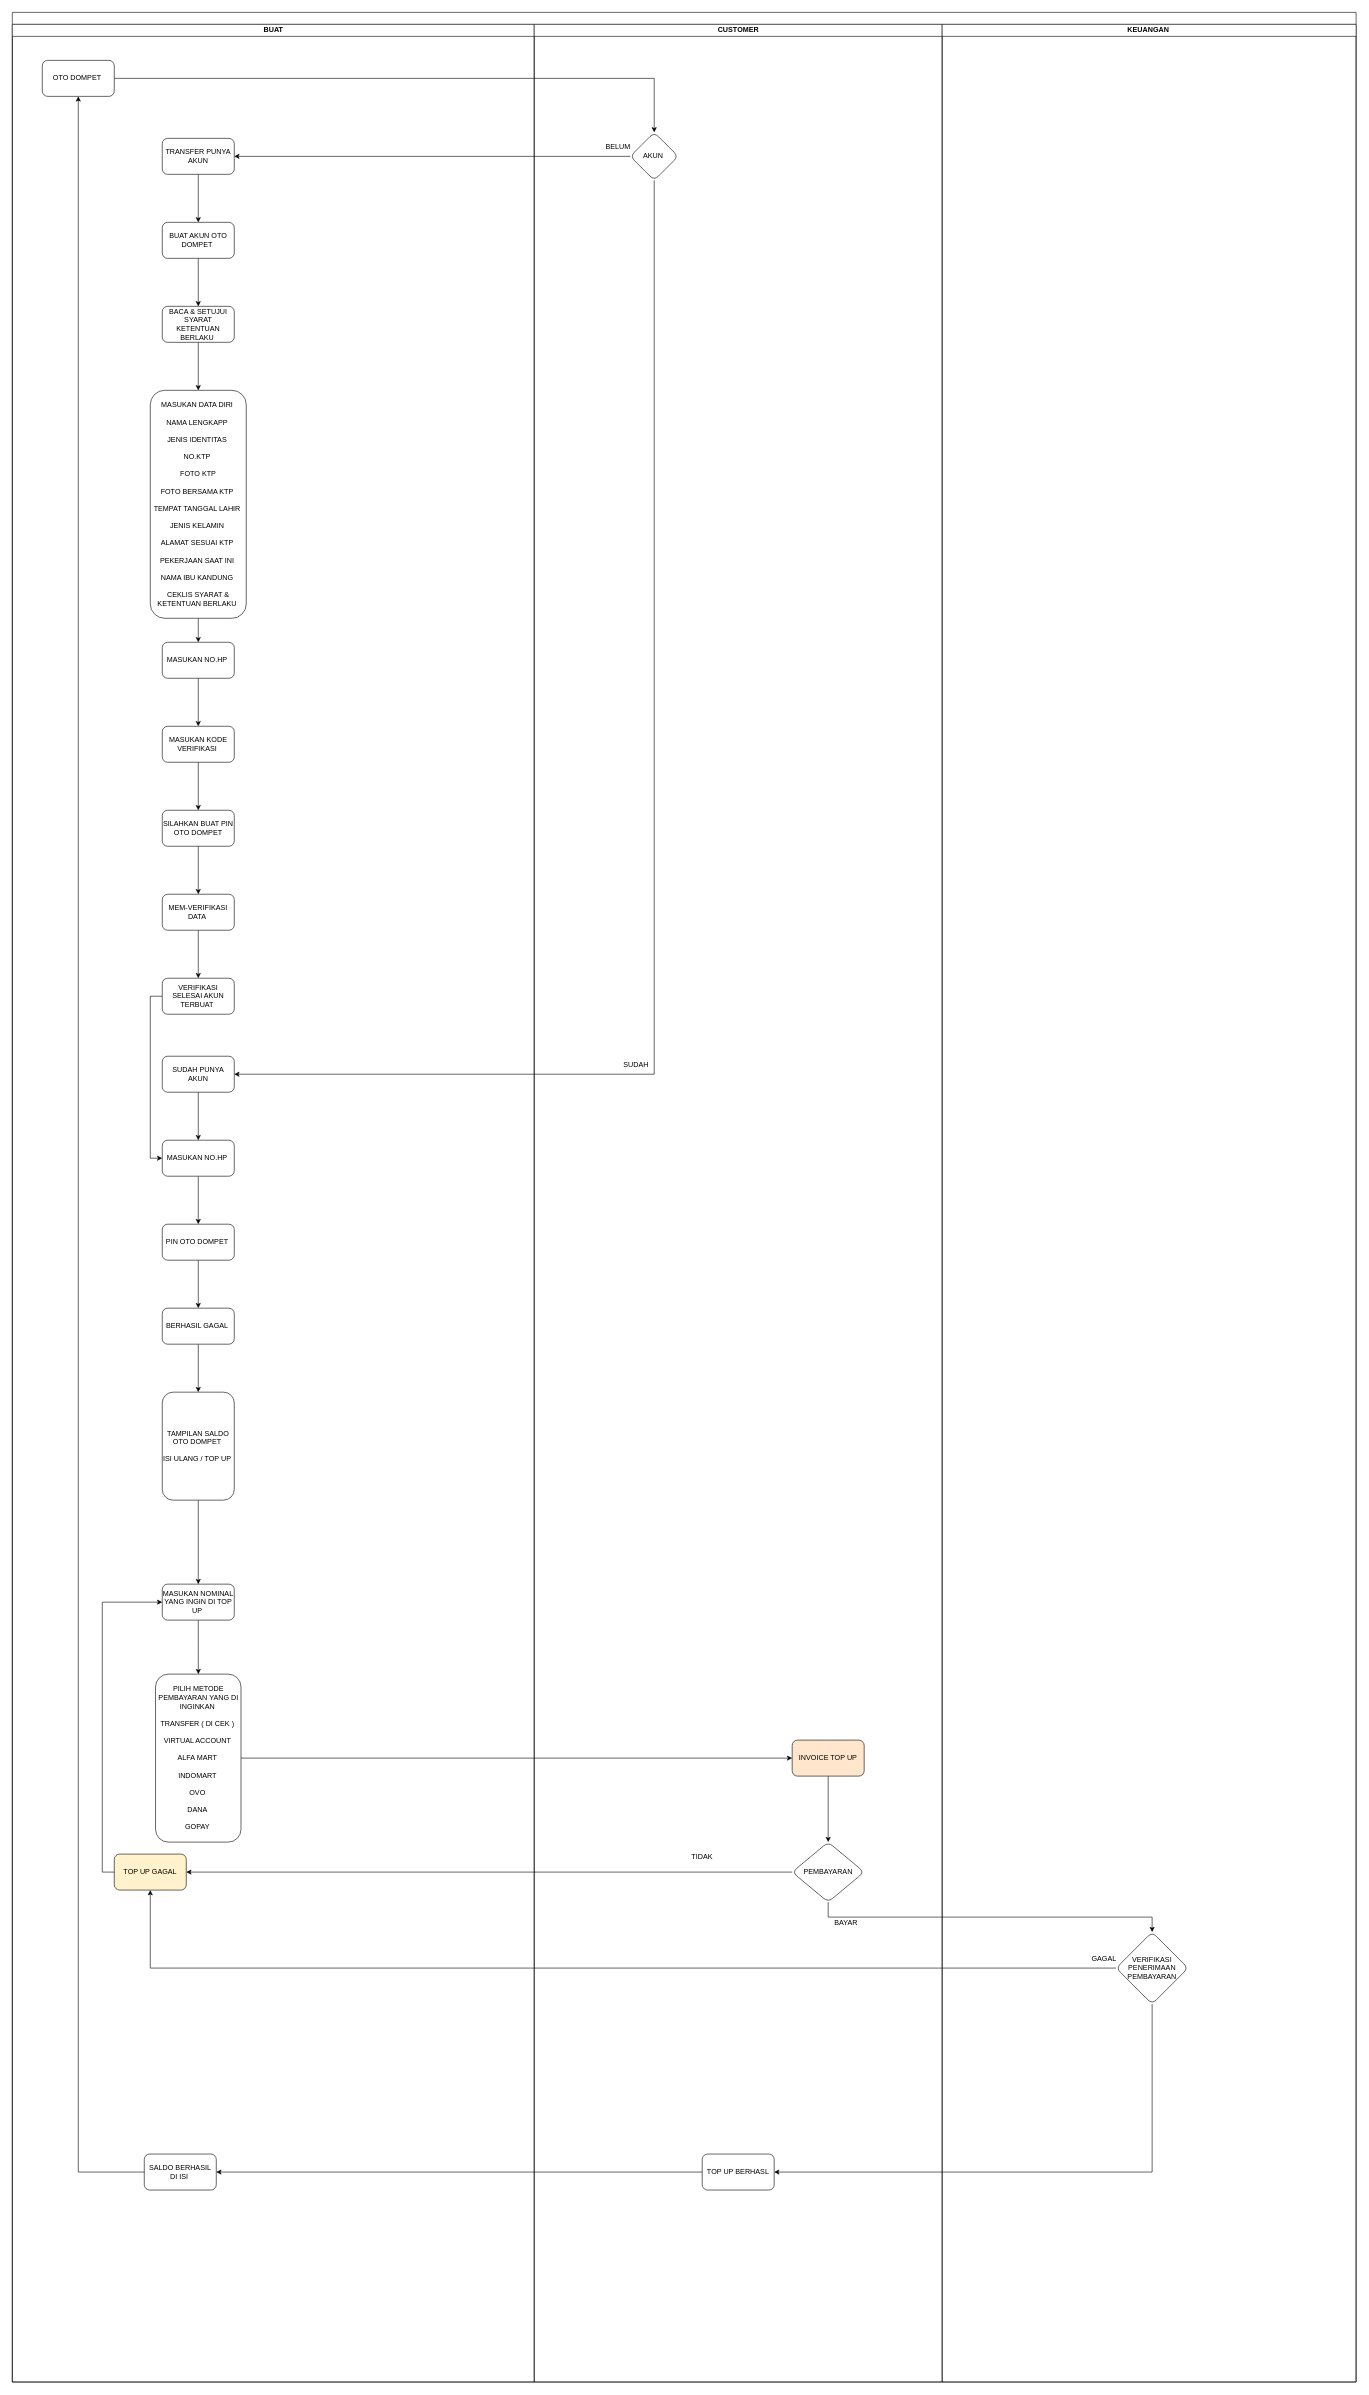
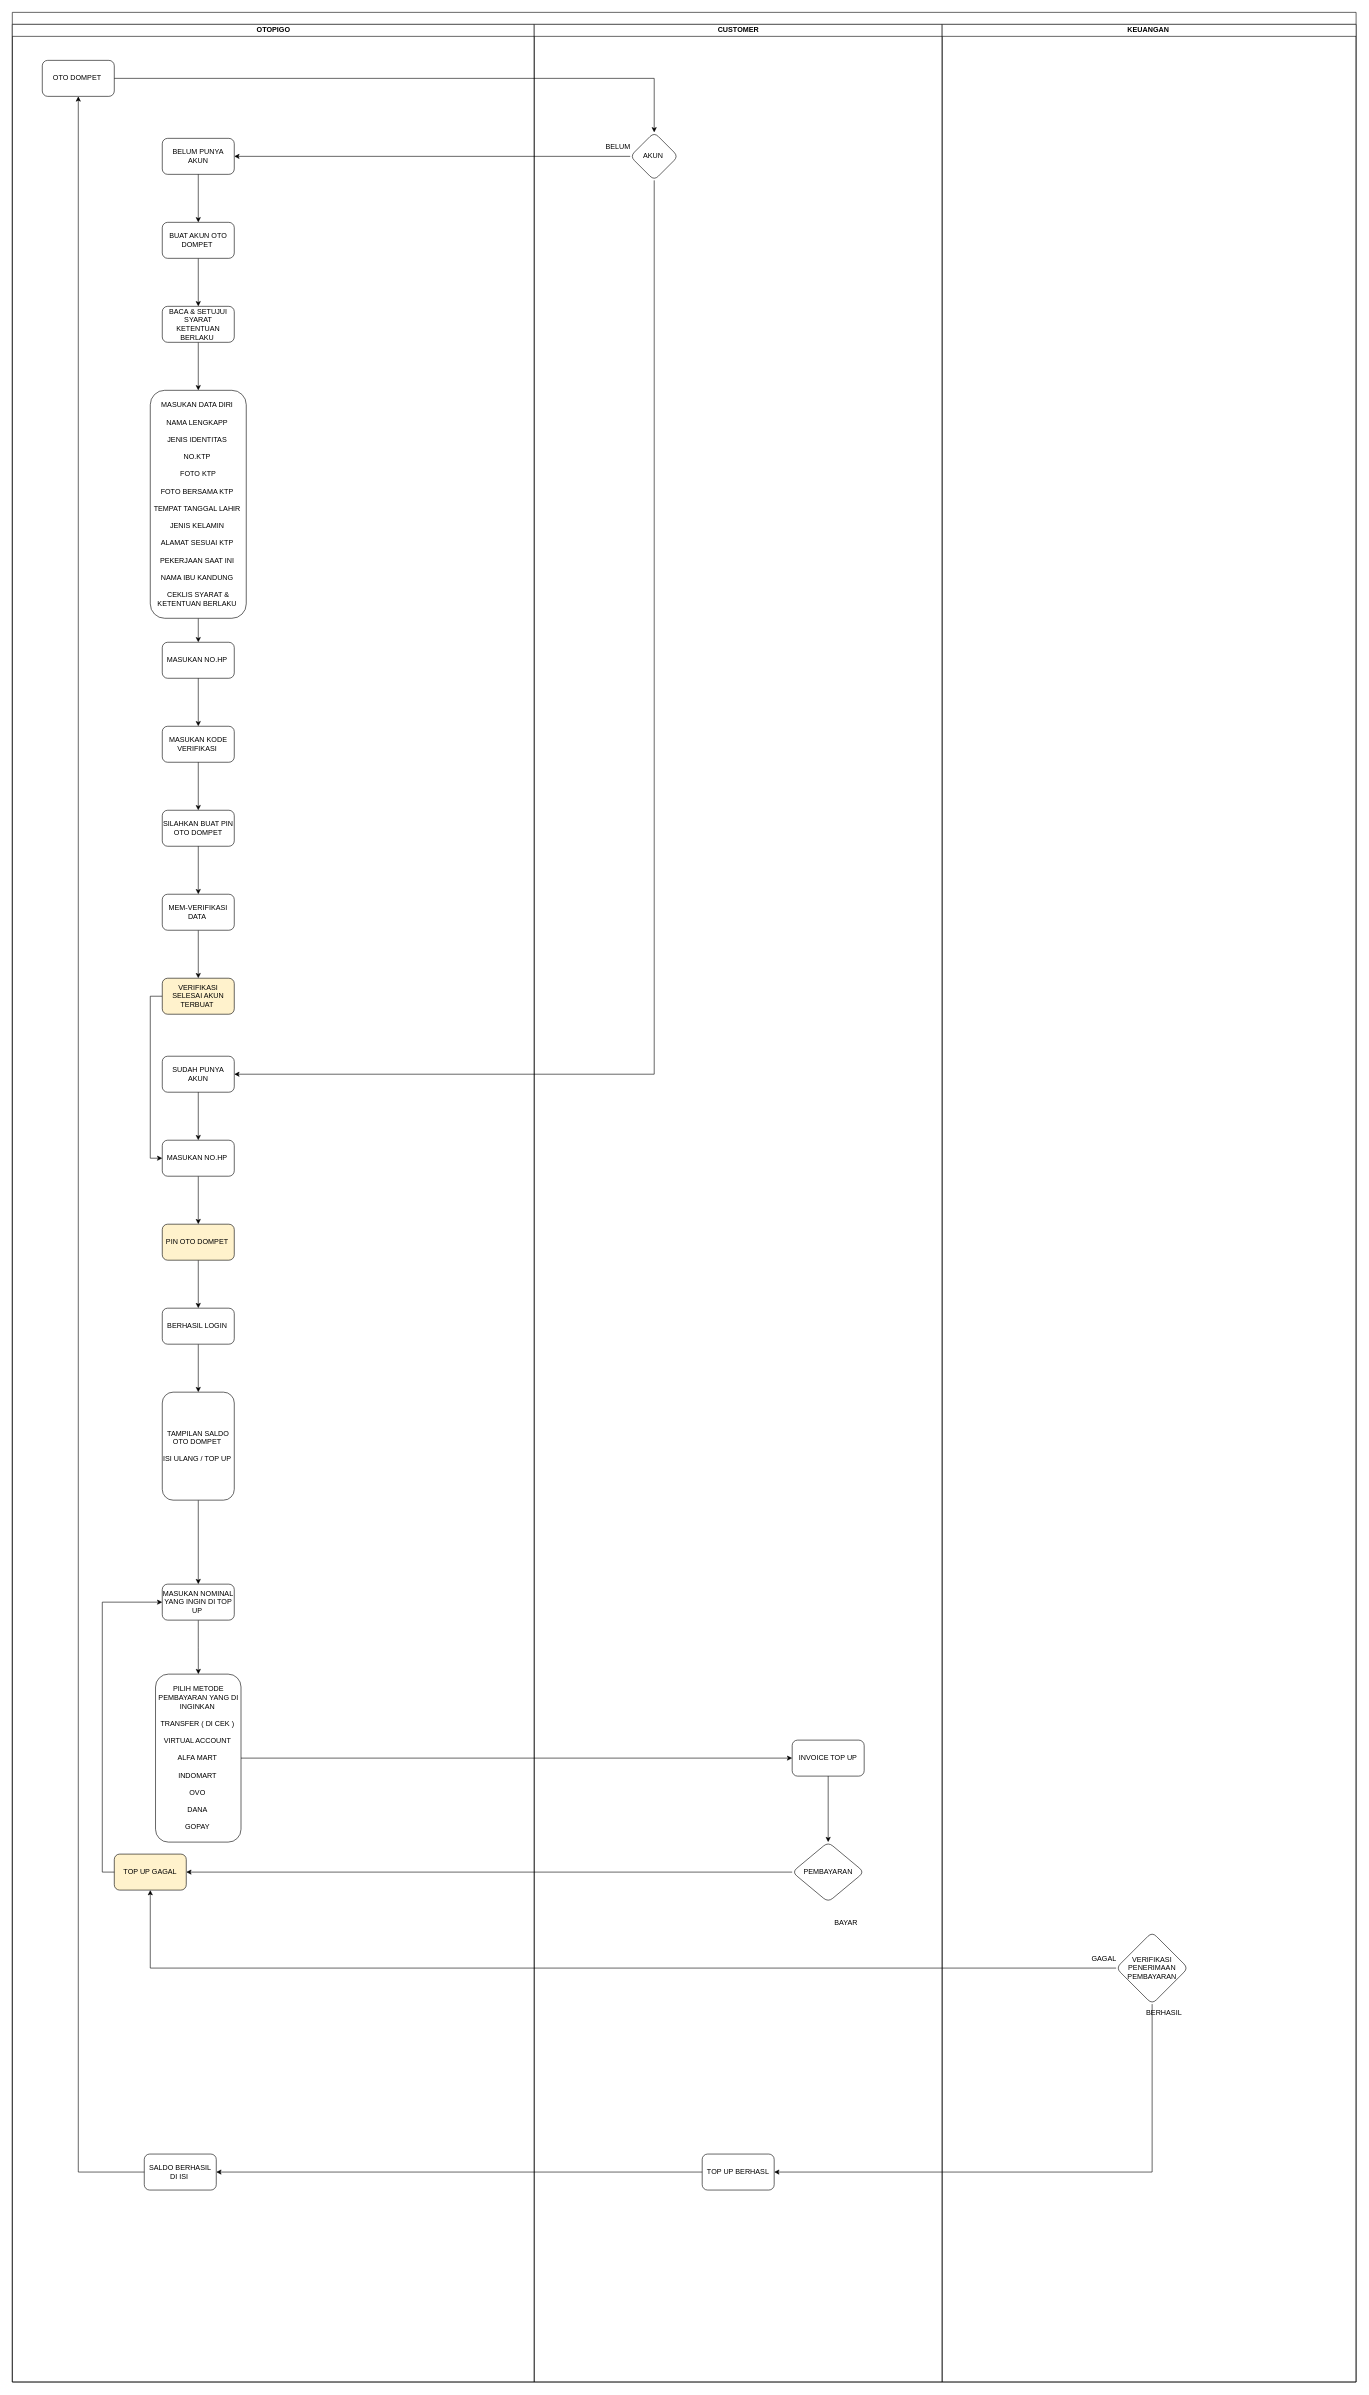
- <mxCell id="3" value="BUAT" style="swimlane;html=1;startSize=20;" parent="2" vertex="1"><mxGeometry y="20" width="870" height="3930" as="geometry" /></mxCell>
+ <mxCell id="3" value="OTOPIGO" style="swimlane;html=1;startSize=20;" parent="2" vertex="1"><mxGeometry y="20" width="870" height="3930" as="geometry" /></mxCell>
- <mxCell id="5" value="TRANSFER PUNYA AKUN" style="whiteSpace=wrap;html=1;rounded=1;" parent="3" vertex="1"><mxGeometry x="250" y="190" width="120" height="60" as="geometry" /></mxCell>
+ <mxCell id="5" value="BELUM PUNYA AKUN" style="whiteSpace=wrap;html=1;rounded=1;" parent="3" vertex="1"><mxGeometry x="250" y="190" width="120" height="60" as="geometry" /></mxCell>
- <mxCell id="50" value="VERIFIKASI SELESAI AKUN TERBUAT&amp;nbsp;" style="whiteSpace=wrap;html=1;rounded=1;" parent="1" vertex="1"><mxGeometry x="270" y="1630" width="120" height="60" as="geometry" /></mxCell>
+ <mxCell id="50" value="VERIFIKASI SELESAI AKUN TERBUAT&amp;nbsp;" style="whiteSpace=wrap;html=1;rounded=1;fillColor=#fff2cc;" parent="1" vertex="1"><mxGeometry x="270" y="1630" width="120" height="60" as="geometry" /></mxCell>
- <mxCell id="27" value="SUDAH" style="text;html=1;strokeColor=none;fillColor=none;align=center;verticalAlign=middle;whiteSpace=wrap;rounded=0;" parent="24" vertex="1"><mxGeometry x="140" y="1720" width="60" height="30" as="geometry" /></mxCell>
- <mxCell id="55" value="PIN OTO DOMPET&amp;nbsp;" style="whiteSpace=wrap;html=1;rounded=1;" parent="1" vertex="1"><mxGeometry x="270" y="2040" width="120" height="60" as="geometry" /></mxCell>
+ <mxCell id="55" value="PIN OTO DOMPET&amp;nbsp;" style="whiteSpace=wrap;html=1;rounded=1;fillColor=#fff2cc;" parent="1" vertex="1"><mxGeometry x="270" y="2040" width="120" height="60" as="geometry" /></mxCell>
- <mxCell id="57" value="BERHASIL GAGAL&amp;nbsp;" style="whiteSpace=wrap;html=1;rounded=1;" parent="1" vertex="1"><mxGeometry x="270" y="2180" width="120" height="60" as="geometry" /></mxCell>
+ <mxCell id="57" value="BERHASIL LOGIN&amp;nbsp;" style="whiteSpace=wrap;html=1;rounded=1;" parent="1" vertex="1"><mxGeometry x="270" y="2180" width="120" height="60" as="geometry" /></mxCell>
- <mxCell id="28" value="INVOICE TOP UP" style="whiteSpace=wrap;html=1;rounded=1;fillColor=#ffe6cc;" parent="24" vertex="1"><mxGeometry x="430" y="2860" width="120" height="60" as="geometry" /></mxCell>
+ <mxCell id="28" value="INVOICE TOP UP" style="whiteSpace=wrap;html=1;rounded=1;" parent="24" vertex="1"><mxGeometry x="430" y="2860" width="120" height="60" as="geometry" /></mxCell>
- <mxCell id="32" value="TIDAK" style="text;html=1;strokeColor=none;fillColor=none;align=center;verticalAlign=middle;whiteSpace=wrap;rounded=0;" parent="24" vertex="1"><mxGeometry x="250" y="3040" width="60" height="30" as="geometry" /></mxCell>
- <mxCell id="23" style="edgeStyle=orthogonalEdgeStyle;rounded=0;orthogonalLoop=1;jettySize=auto;html=1;exitX=0.5;exitY=1;exitDx=0;exitDy=0;entryX=0.5;entryY=0;entryDx=0;entryDy=0;" parent="2" source="29" target="35" edge="1"><mxGeometry relative="1" as="geometry" /></mxCell>
+ <mxCell id="37" value="BERHASIL" style="text;html=1;strokeColor=none;fillColor=none;align=center;verticalAlign=middle;whiteSpace=wrap;rounded=0;" vertex="1" parent="34"><mxGeometry x="340" y="3300" width="60" height="30" as="geometry" /></mxCell>
